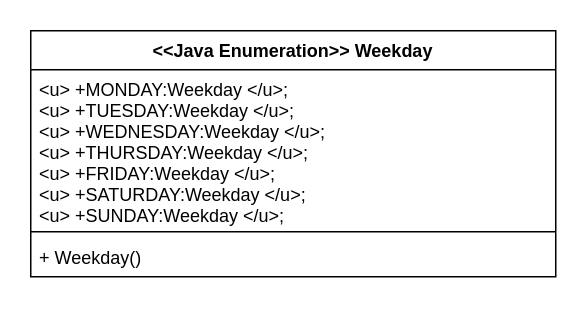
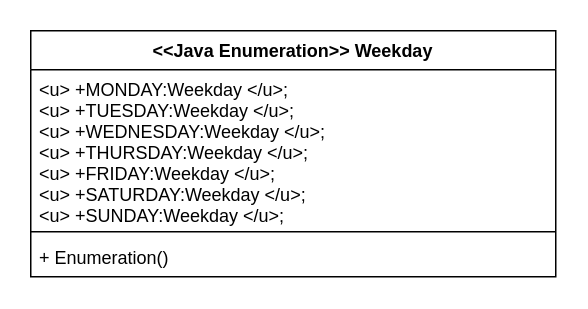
- <mxCell id="5" value="+ Weekday()" style="text;strokeColor=none;fillColor=none;align=left;verticalAlign=top;spacingLeft=4;spacingRight=4;overflow=hidden;rotatable=0;points=[[0,0.5],[1,0.5]];portConstraint=eastwest;" vertex="1" parent="2"><mxGeometry y="138" width="350" height="26" as="geometry" /></mxCell>
+ <mxCell id="5" value="+ Enumeration()" style="text;strokeColor=none;fillColor=none;align=left;verticalAlign=top;spacingLeft=4;spacingRight=4;overflow=hidden;rotatable=0;points=[[0,0.5],[1,0.5]];portConstraint=eastwest;" vertex="1" parent="2"><mxGeometry y="138" width="350" height="26" as="geometry" /></mxCell>
